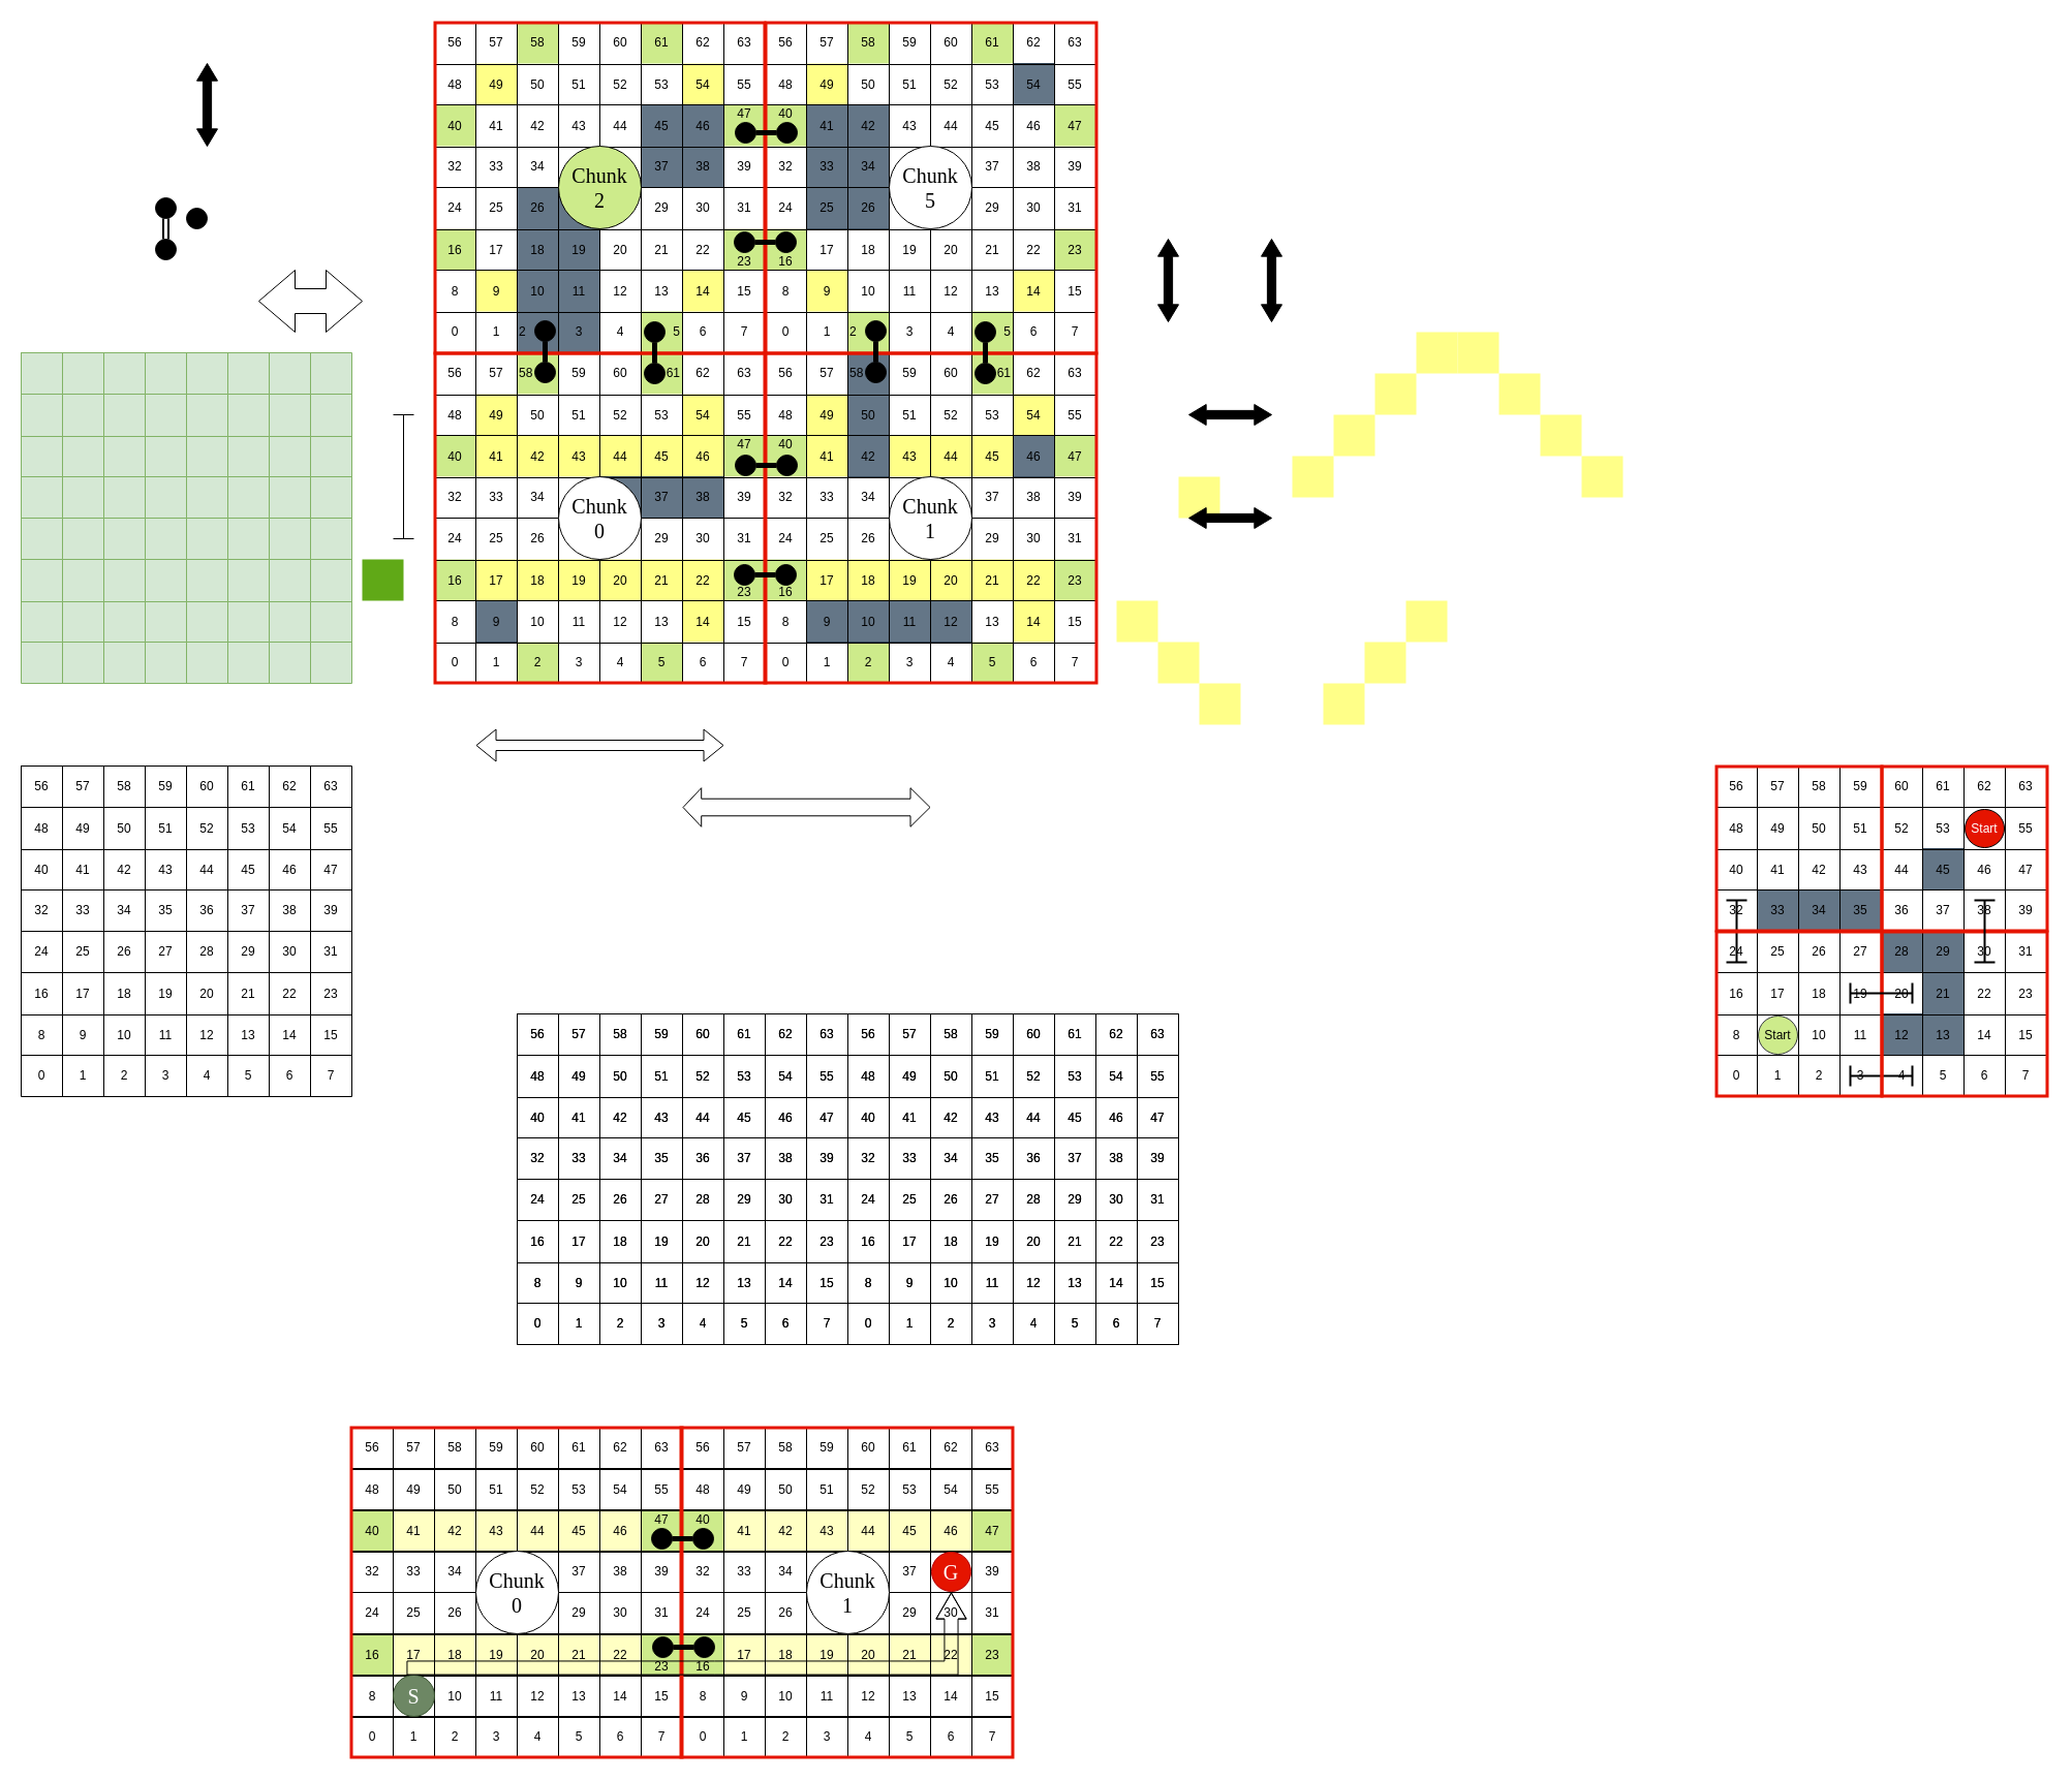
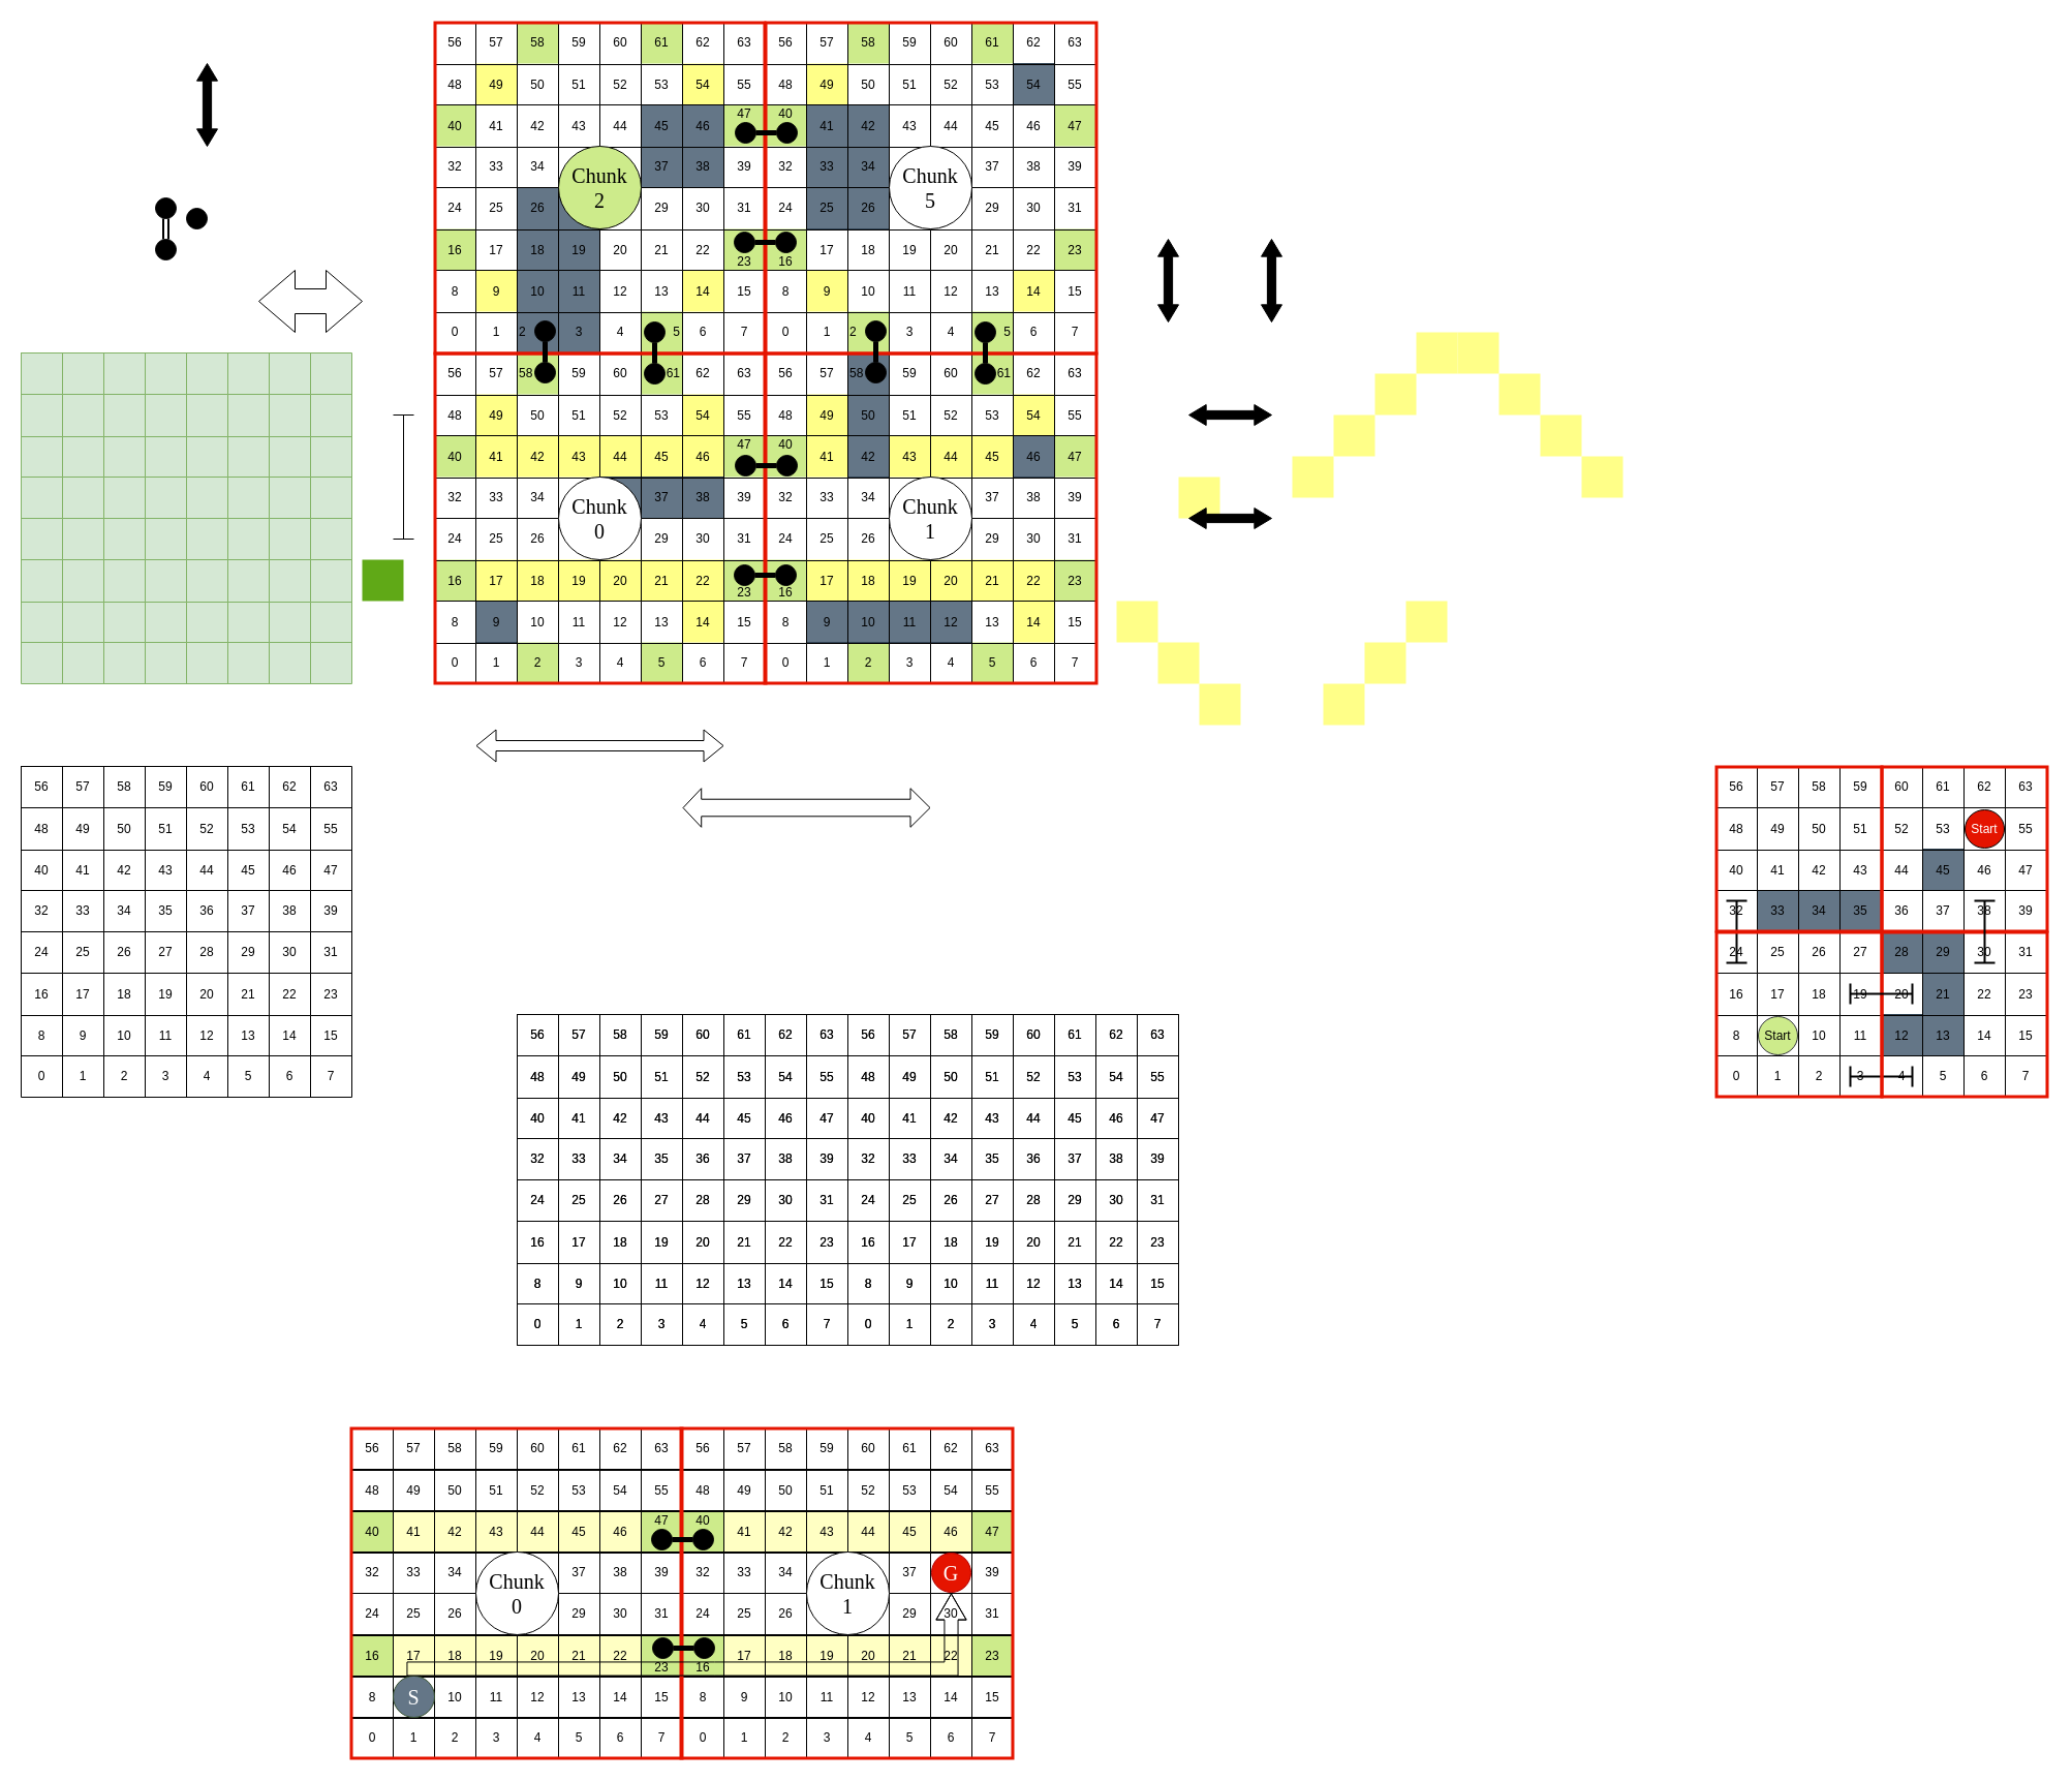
- <mxCell id="1583" value="S" style="ellipse;whiteSpace=wrap;html=1;aspect=fixed;fontFamily=Times New Roman;fontSize=20;strokeColor=#3A5431;fillColor=#6d8764;fontColor=#ffffff;" parent="1582" vertex="1"><mxGeometry x="380" y="1621" width="40" height="40" as="geometry" /></mxCell>
+ <mxCell id="1583" value="S" style="ellipse;whiteSpace=wrap;html=1;aspect=fixed;fontFamily=Times New Roman;fontSize=20;strokeColor=#3A5431;fillColor=#647687;fontColor=#ffffff;" parent="1582" vertex="1"><mxGeometry x="380" y="1621" width="40" height="40" as="geometry" /></mxCell>
